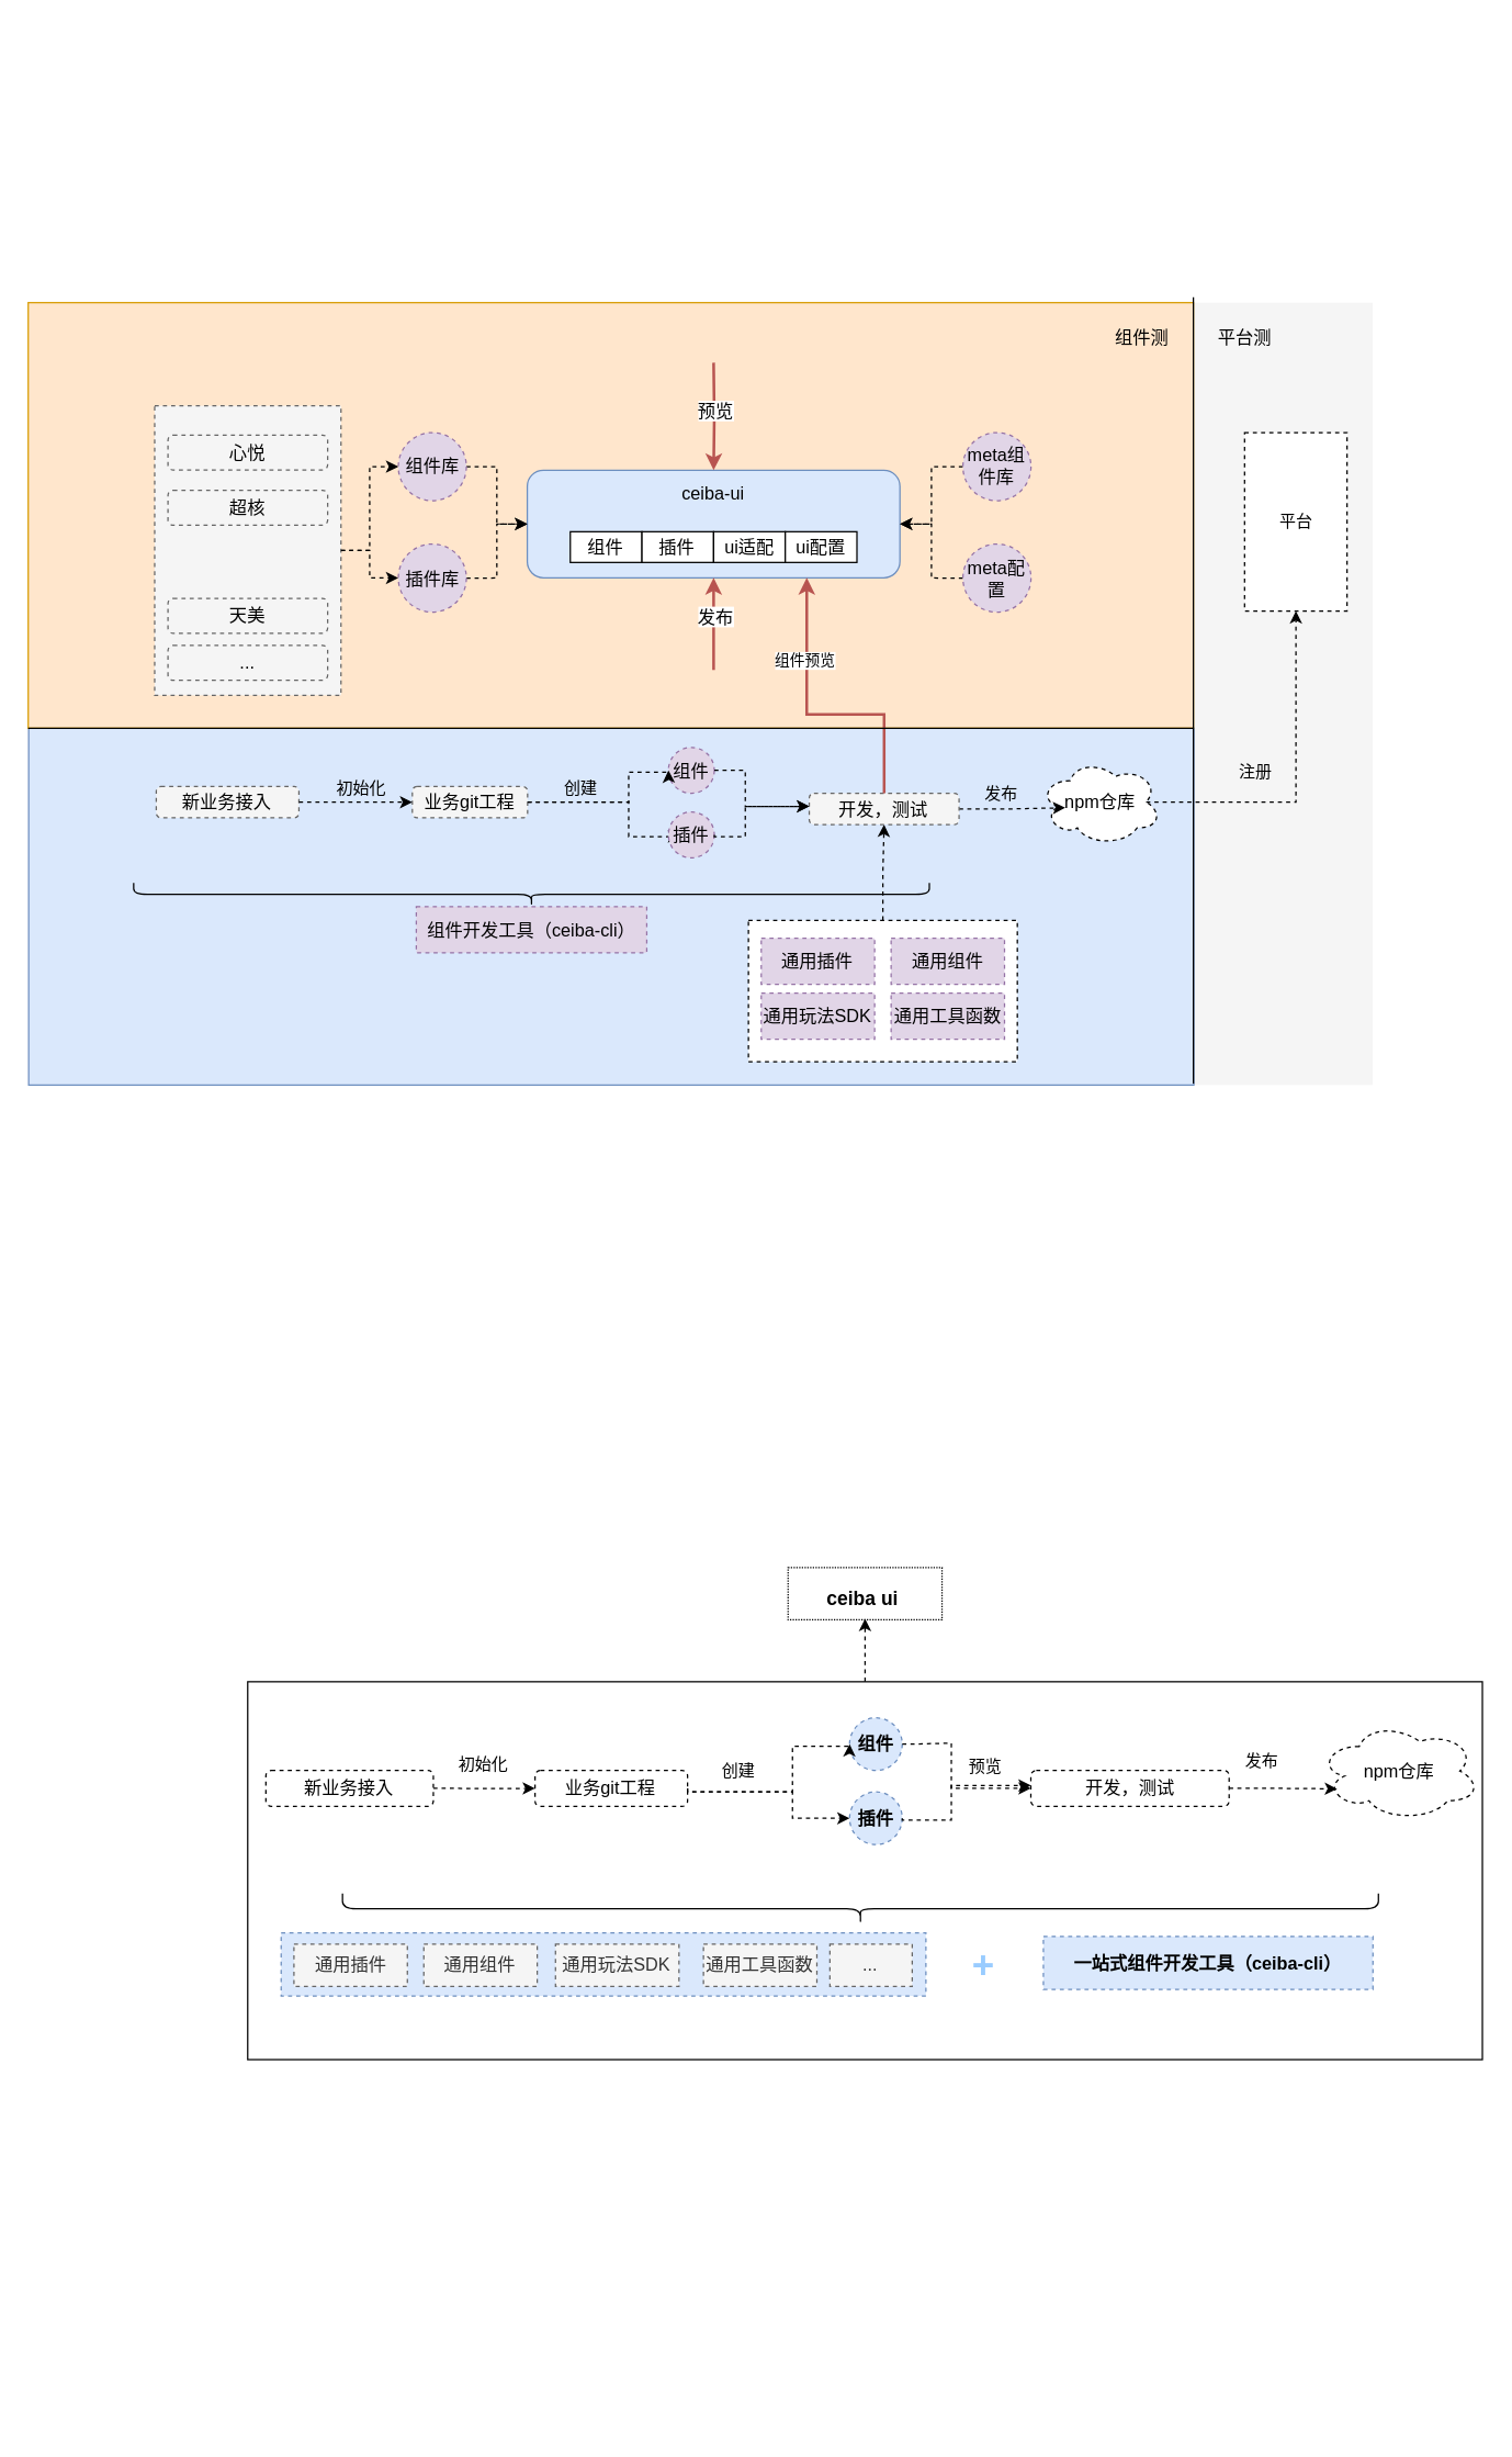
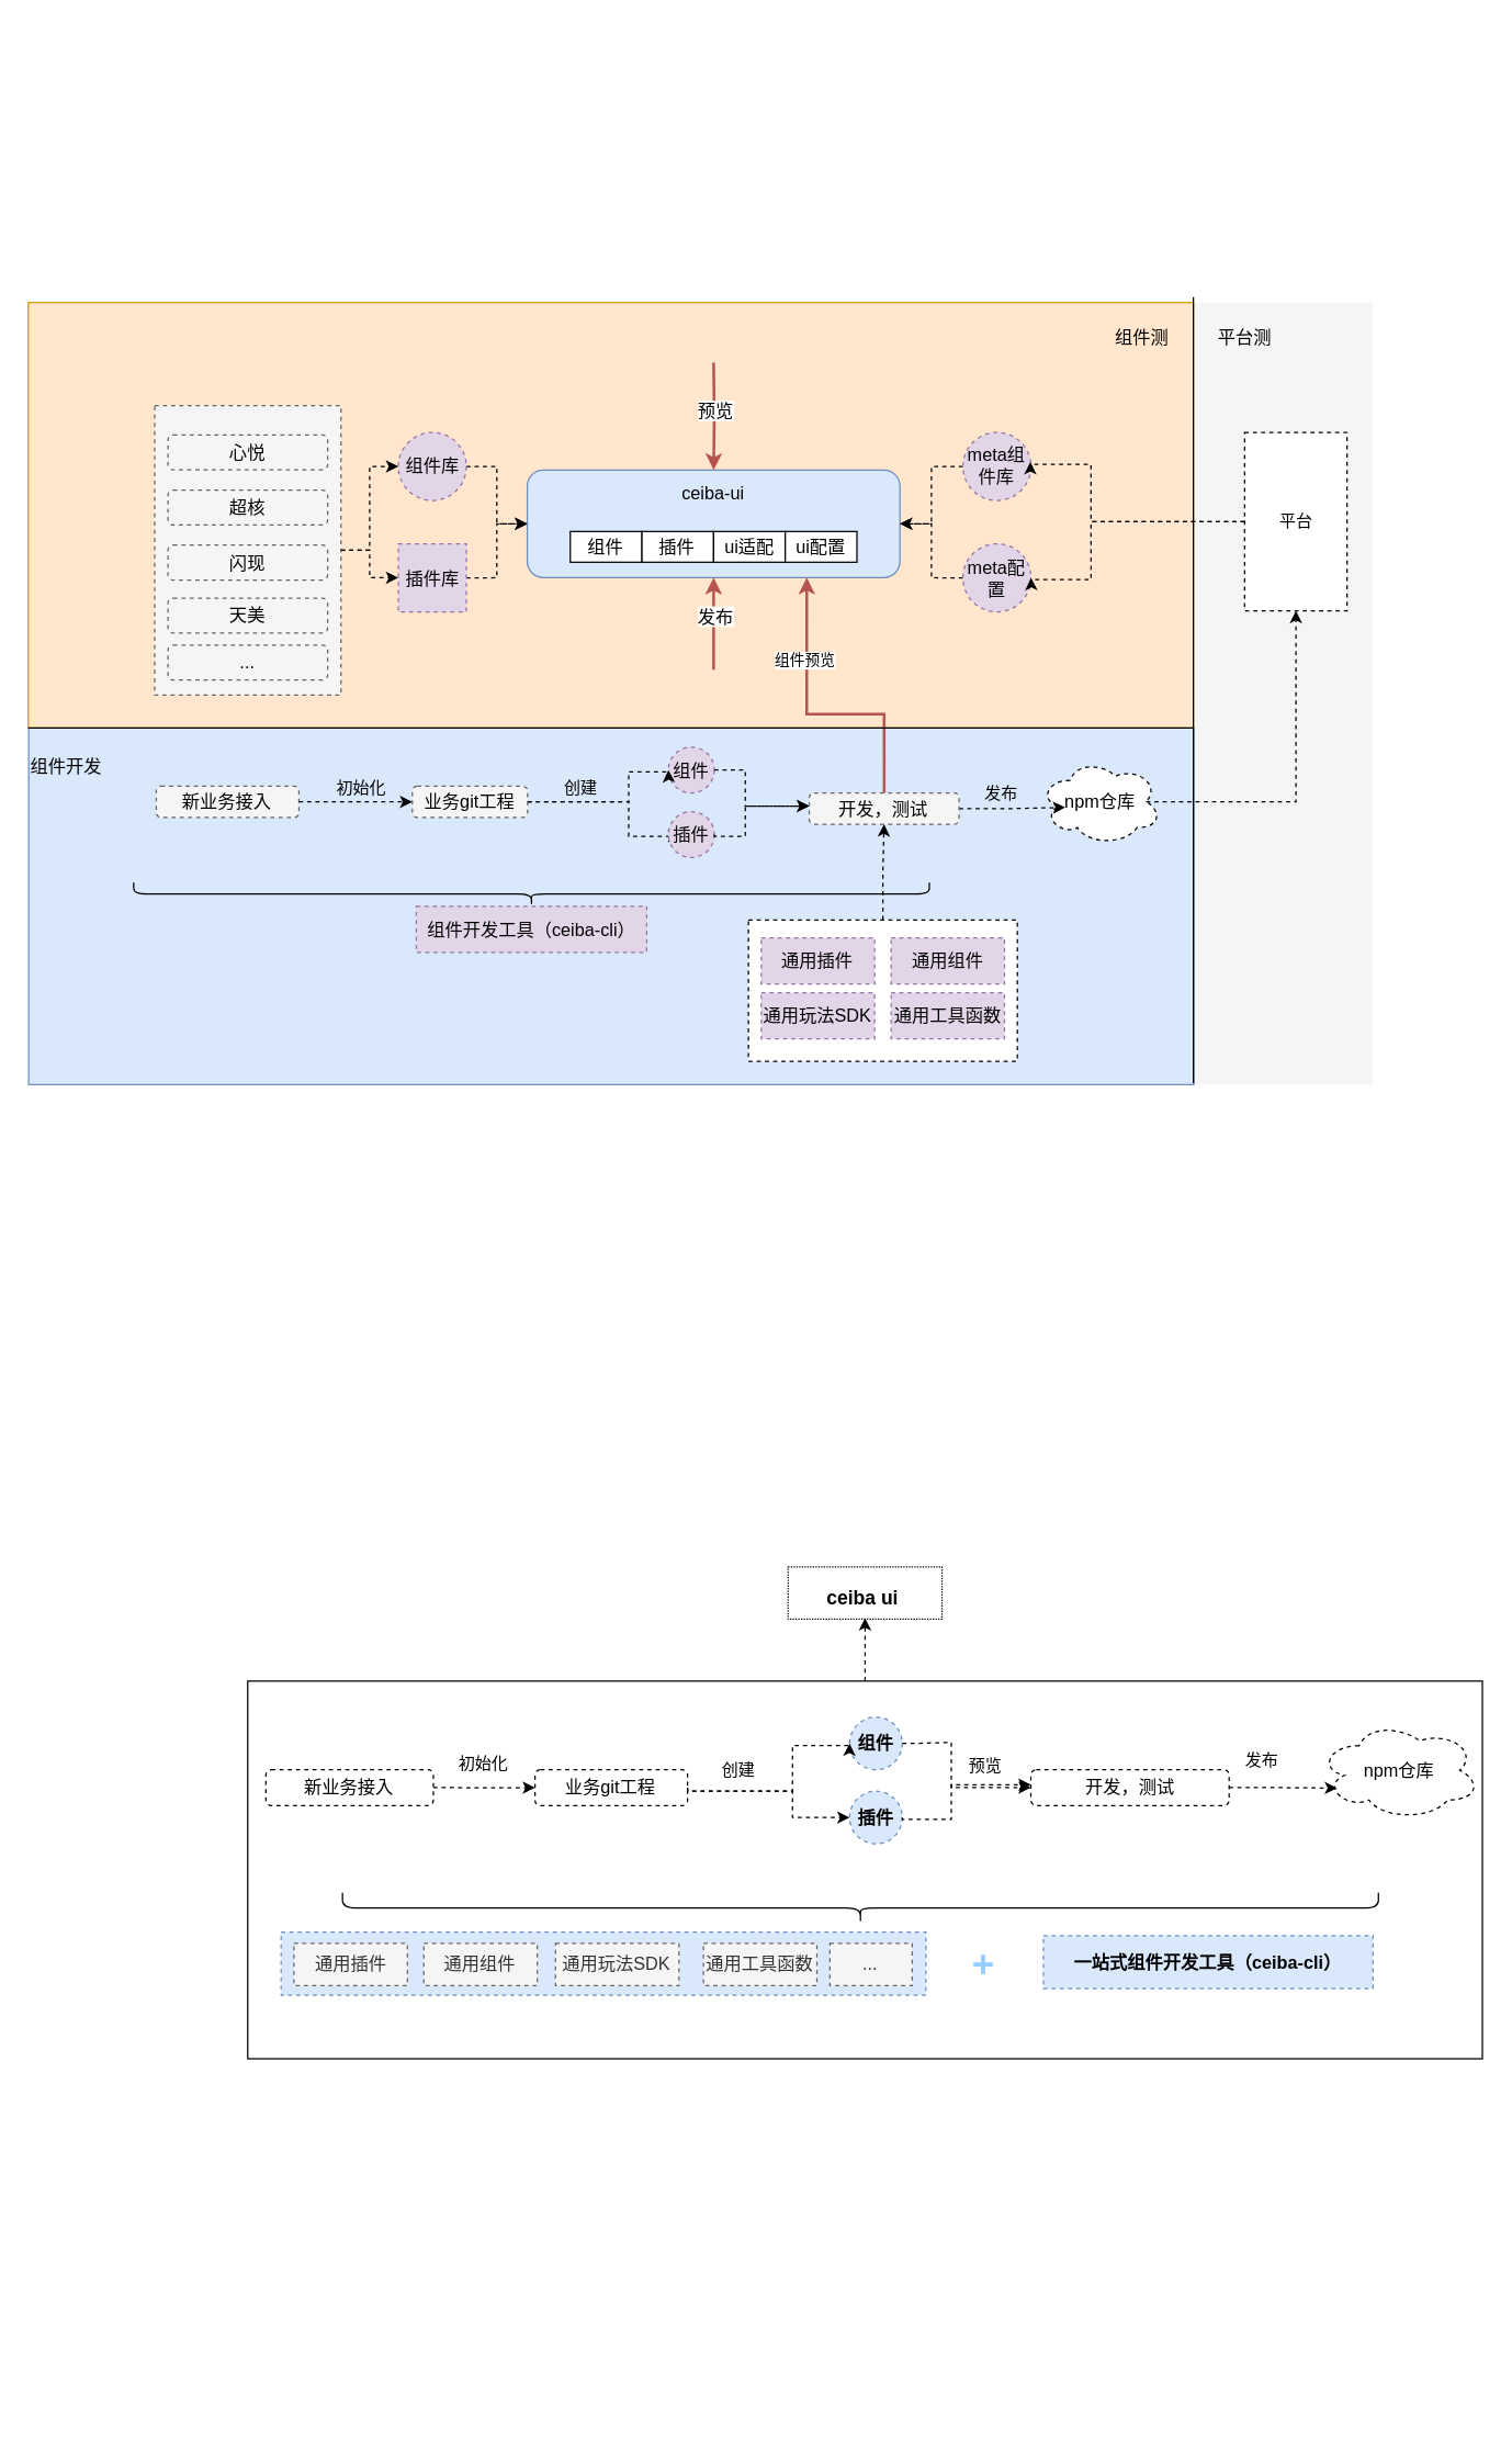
+ <mxCell id="66" style="edgeStyle=orthogonalEdgeStyle;rounded=0;orthogonalLoop=1;jettySize=auto;html=1;exitX=0;exitY=0.5;exitDx=0;exitDy=0;entryX=0.991;entryY=0.433;entryDx=0;entryDy=0;entryPerimeter=0;fontSize=12;dashed=1;fontColor=#000000;" parent="2" source="16" target="47" edge="1"><mxGeometry relative="1" as="geometry"><Array as="points"><mxPoint x="774.667" y="164" /><mxPoint x="774.667" y="122" /></Array></mxGeometry></mxCell>
+ <mxCell id="56" value="闪现" style="rounded=1;whiteSpace=wrap;html=1;fillColor=#f5f5f5;fontColor=#000000;strokeColor=#666666;dashed=1;fontSize=13;" parent="2" vertex="1"><mxGeometry x="101.881" y="180.771" width="116.41" height="25.497" as="geometry" /></mxCell>
- <mxCell id="49" value="插件库" style="ellipse;whiteSpace=wrap;html=1;aspect=fixed;fillColor=#e1d5e7;strokeColor=#9673a6;fontSize=13;dashed=1;fontColor=#000000;" parent="2" vertex="1"><mxGeometry x="269.779" y="179.832" width="49.623" height="49.623" as="geometry" /></mxCell>
+ <mxCell id="49" value="插件库" style="whiteSpace=wrap;html=1;aspect=fixed;fillColor=#e1d5e7;strokeColor=#9673a6;fontSize=13;dashed=1;fontColor=#000000;rounded=0;" parent="2" vertex="1"><mxGeometry x="269.779" y="179.832" width="49.623" height="49.623" as="geometry" /></mxCell>
+ <mxCell id="67" style="edgeStyle=orthogonalEdgeStyle;rounded=0;orthogonalLoop=1;jettySize=auto;html=1;exitX=0;exitY=0.5;exitDx=0;exitDy=0;entryX=1;entryY=0.5;entryDx=0;entryDy=0;fontSize=12;dashed=1;fontColor=#000000;" parent="2" source="16" target="59" edge="1"><mxGeometry relative="1" as="geometry"><Array as="points"><mxPoint x="774.667" y="164" /><mxPoint x="774.667" y="206" /></Array></mxGeometry></mxCell>
+ <mxCell id="63" value="组件开发" style="text;html=1;strokeColor=none;fillColor=none;align=center;verticalAlign=middle;whiteSpace=wrap;rounded=0;fontSize=13;fontColor=#000000;" parent="2" vertex="1"><mxGeometry y="326.5" width="56" height="30" as="geometry" /></mxCell>
- <mxCell id="60" value="注册" style="text;html=1;strokeColor=none;fillColor=none;align=center;verticalAlign=middle;whiteSpace=wrap;rounded=0;fontSize=12;dashed=1;fontColor=#000000;" parent="2" vertex="1"><mxGeometry x="858.664" y="328.002" width="71.701" height="35.844" as="geometry" /></mxCell>
